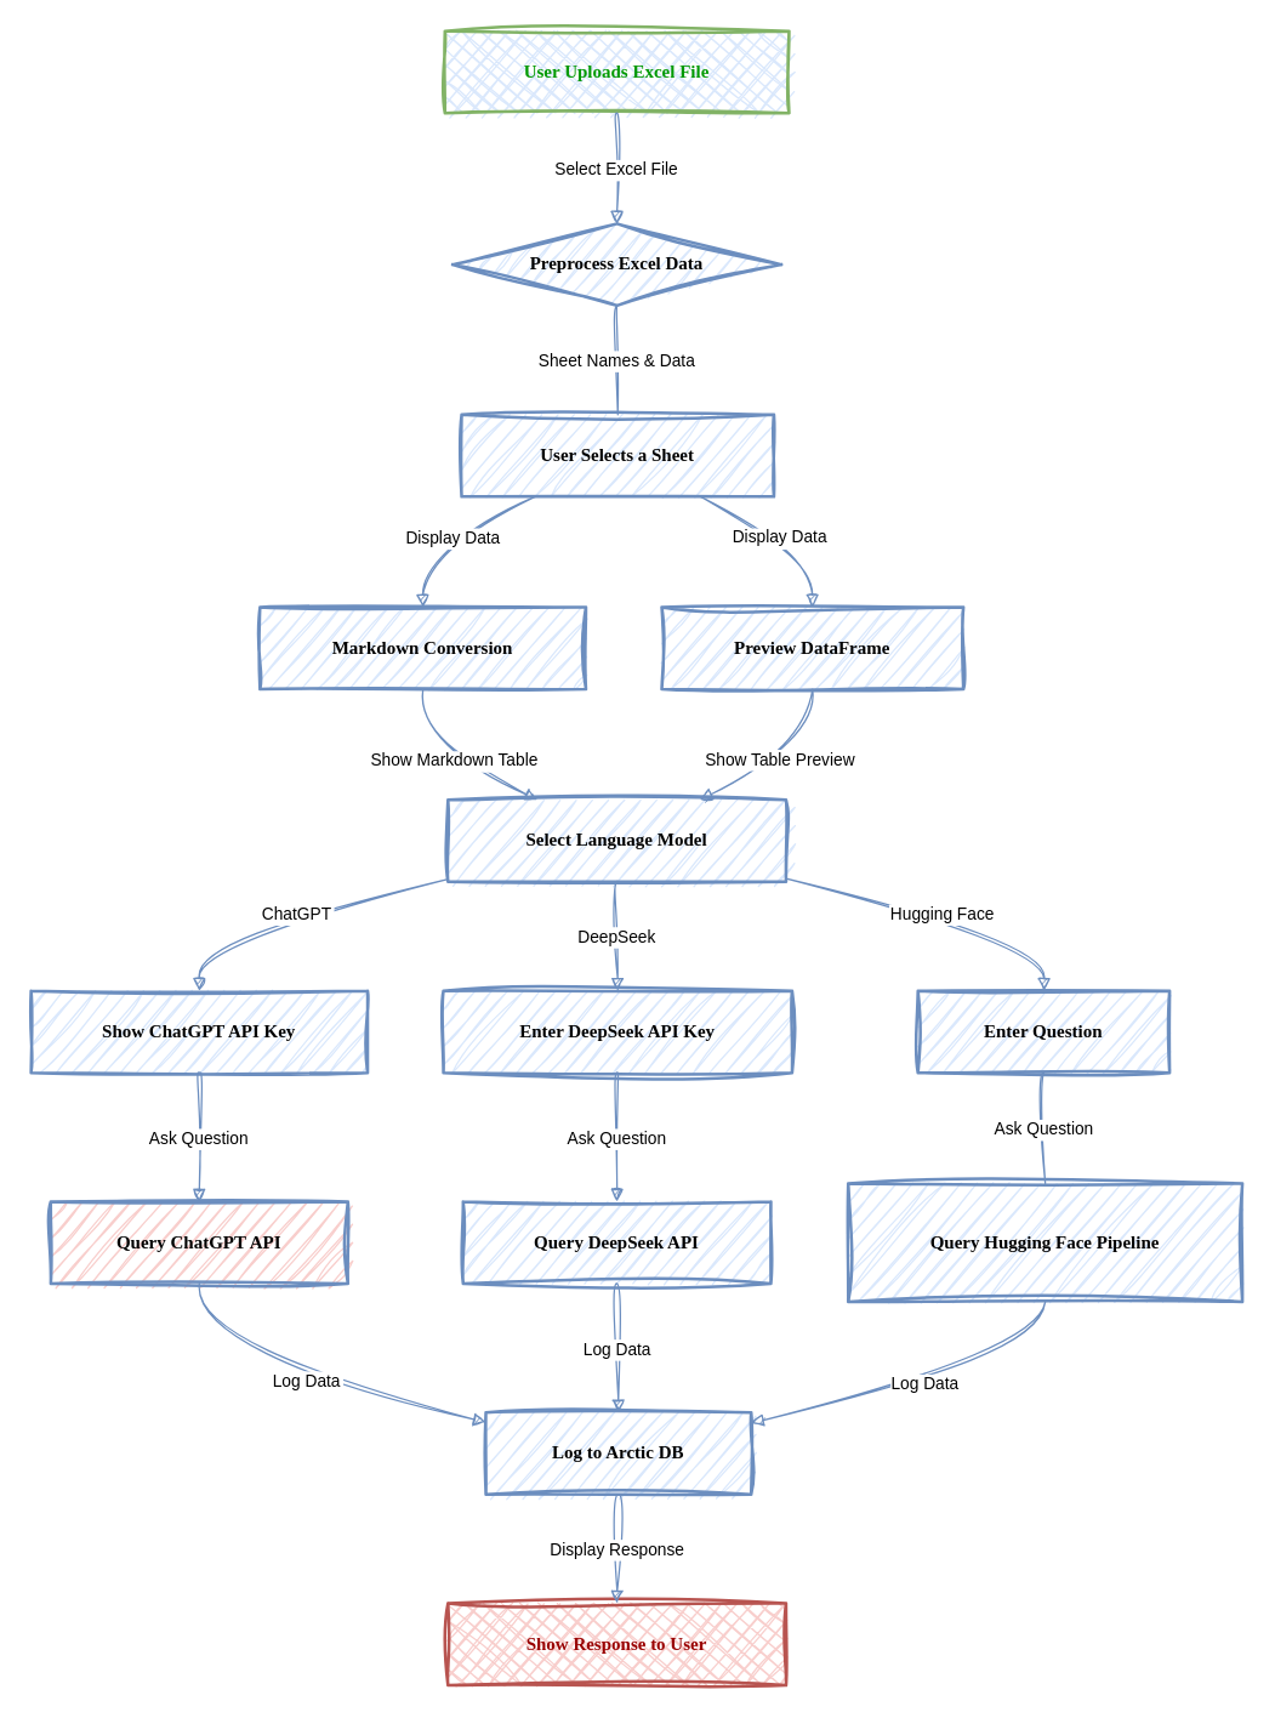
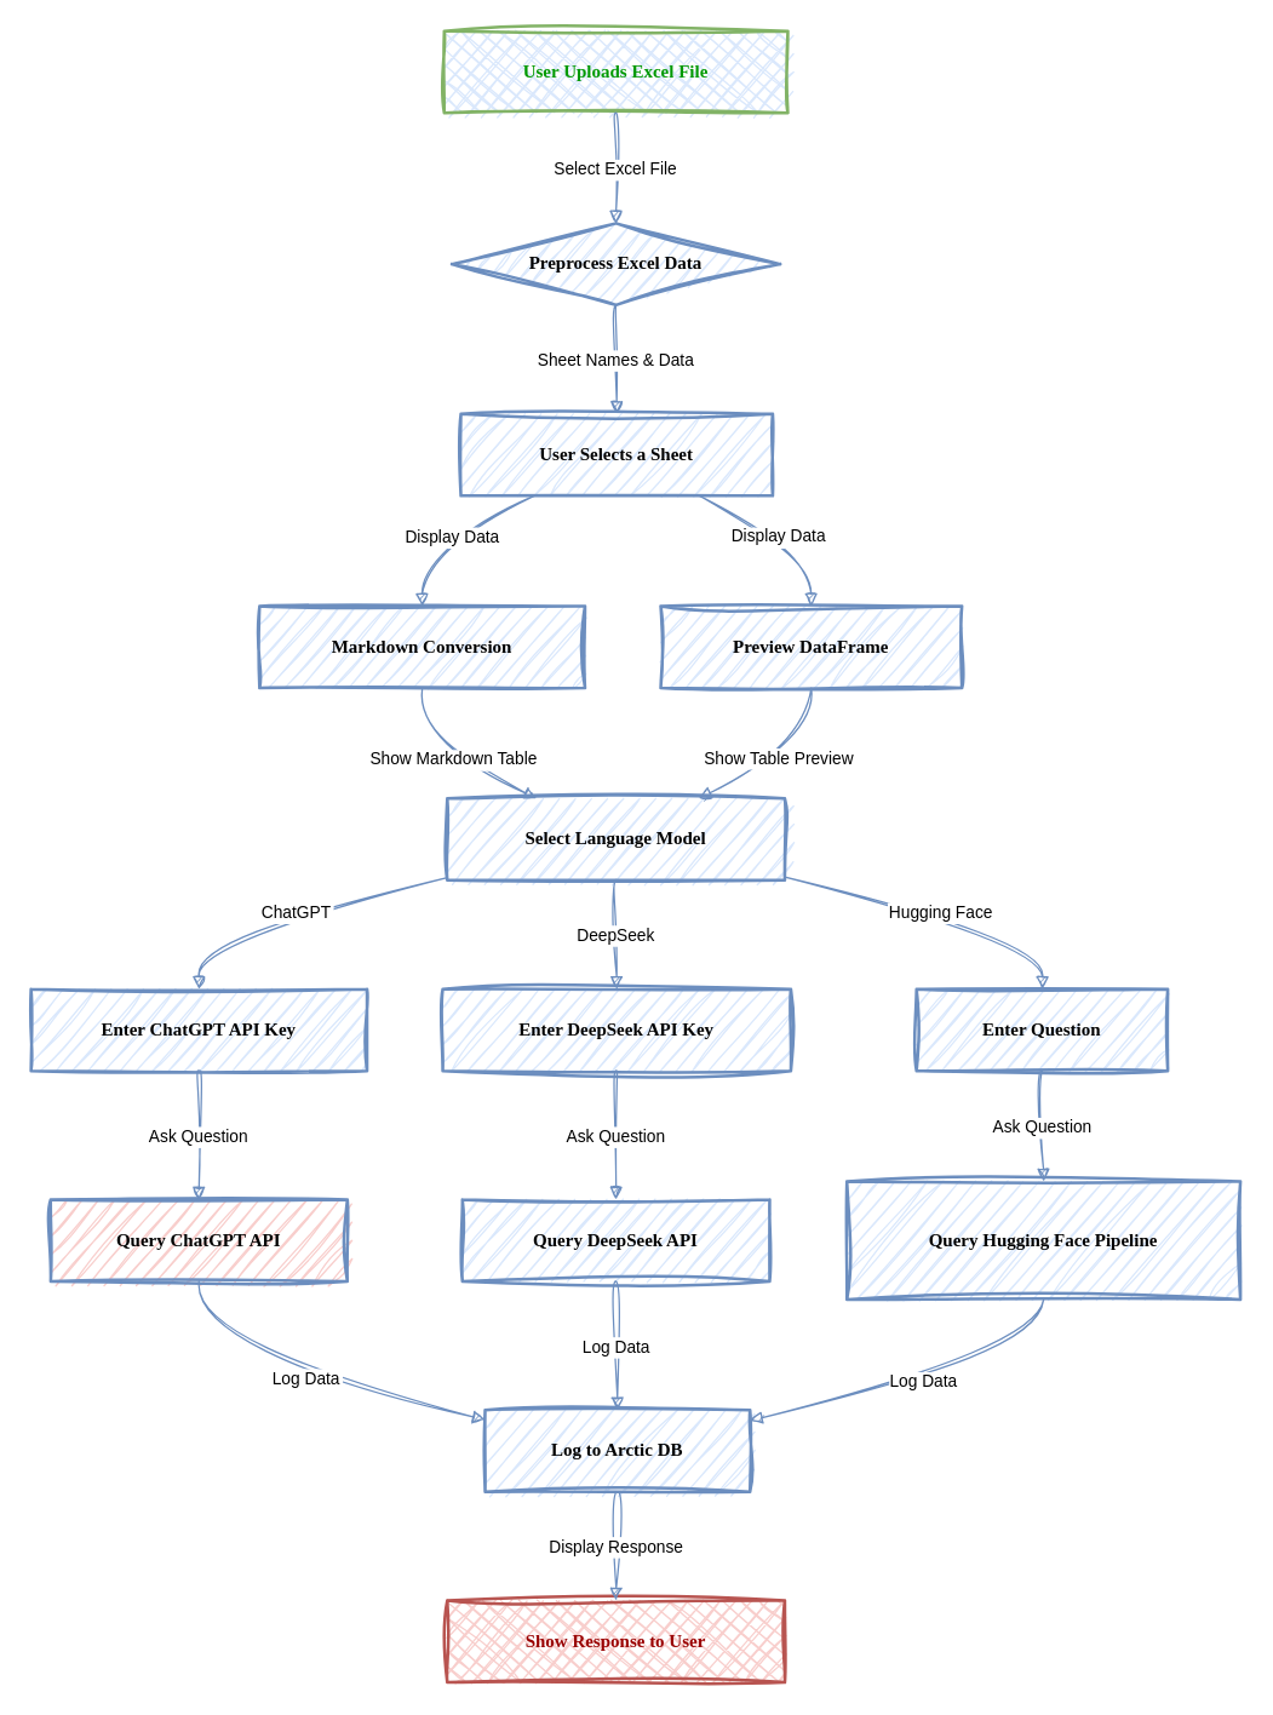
- <mxCell id="17" value="Sheet Names &amp; Data" style="curved=1;startArrow=none;endArrow=none;exitX=0.5;exitY=0.99;entryX=0.5;entryY=0.01;rounded=0;sketch=1;curveFitting=1;jiggle=2;fillColor=#dae8fc;strokeColor=#6c8ebf;" edge="1" parent="1" source="3" target="4"><mxGeometry relative="1" as="geometry"><Array as="points" /></mxGeometry></mxCell>
+ <mxCell id="17" value="Sheet Names &amp; Data" style="curved=1;startArrow=none;endArrow=block;exitX=0.5;exitY=0.99;entryX=0.5;entryY=0.01;rounded=0;sketch=1;curveFitting=1;jiggle=2;fillColor=#dae8fc;strokeColor=#6c8ebf;" edge="1" parent="1" source="3" target="4"><mxGeometry relative="1" as="geometry"><Array as="points" /></mxGeometry></mxCell>
- <mxCell id="8" value="Show ChatGPT API Key" style="whiteSpace=wrap;strokeWidth=2;sketch=1;curveFitting=1;jiggle=2;fillColor=#dae8fc;strokeColor=#6c8ebf;fontFamily=Merienda;fontSource=https%3A%2F%2Ffonts.googleapis.com%2Fcss%3Ffamily%3DMerienda;fontStyle=1" vertex="1" parent="1"><mxGeometry x="20" y="653" width="222" height="54" as="geometry" /></mxCell>
+ <mxCell id="8" value="Enter ChatGPT API Key" style="whiteSpace=wrap;strokeWidth=2;sketch=1;curveFitting=1;jiggle=2;fillColor=#dae8fc;strokeColor=#6c8ebf;fontFamily=Merienda;fontSource=https%3A%2F%2Ffonts.googleapis.com%2Fcss%3Ffamily%3DMerienda;fontStyle=1" vertex="1" parent="1"><mxGeometry x="20" y="653" width="222" height="54" as="geometry" /></mxCell>
- <mxCell id="27" value="Ask Question" style="curved=1;startArrow=none;endArrow=none;exitX=0.5;exitY=1.01;entryX=0.5;entryY=0;rounded=0;sketch=1;curveFitting=1;jiggle=2;fillColor=#dae8fc;strokeColor=#6c8ebf;" edge="1" parent="1" source="10" target="13"><mxGeometry relative="1" as="geometry"><Array as="points" /></mxGeometry></mxCell>
+ <mxCell id="27" value="Ask Question" style="curved=1;startArrow=none;endArrow=block;exitX=0.5;exitY=1.01;entryX=0.5;entryY=0;rounded=0;sketch=1;curveFitting=1;jiggle=2;fillColor=#dae8fc;strokeColor=#6c8ebf;" edge="1" parent="1" source="10" target="13"><mxGeometry relative="1" as="geometry"><Array as="points" /></mxGeometry></mxCell>
